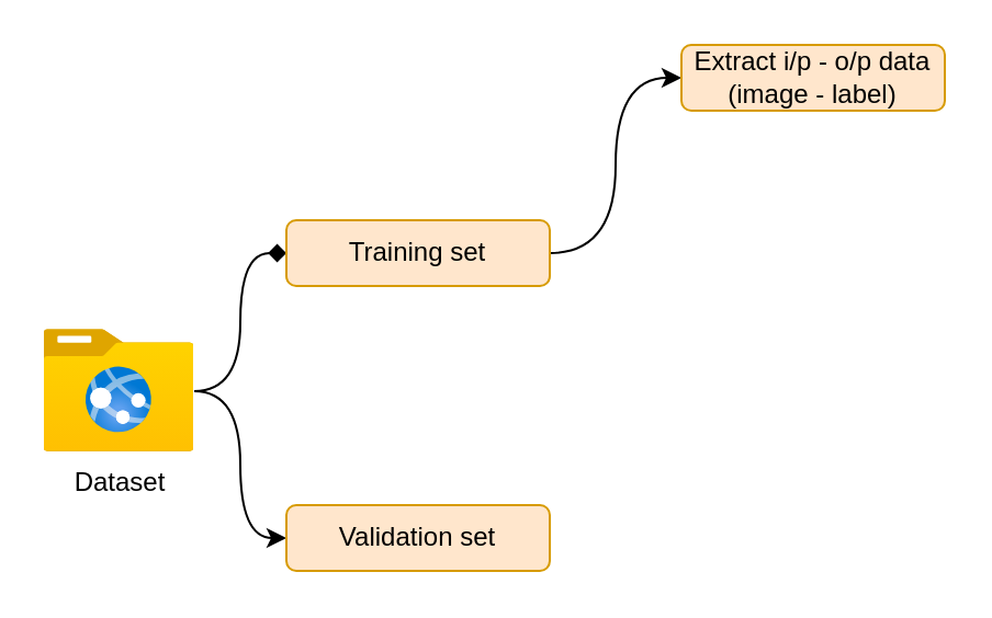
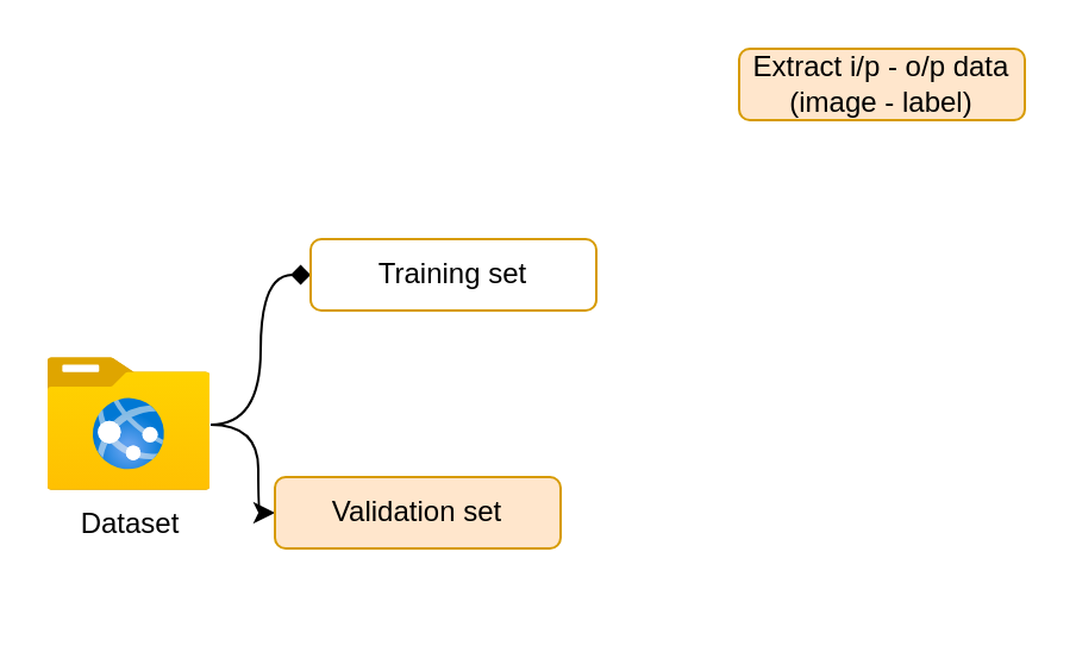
- <mxCell id="5" value="" style="edgeStyle=orthogonalEdgeStyle;curved=1;orthogonalLoop=1;jettySize=auto;html=1;entryX=0;entryY=0.5;entryDx=0;entryDy=0;" edge="1" parent="1" source="6" target="8"><mxGeometry relative="1" as="geometry" /></mxCell>
- <mxCell id="6" value="Training set" style="rounded=1;whiteSpace=wrap;html=1;labelBackgroundColor=none;fillColor=#ffe6cc;strokeColor=#d79b00;" vertex="1" parent="1"><mxGeometry x="130" y="100" width="120" height="30" as="geometry" /></mxCell>
+ <mxCell id="6" value="Training set" style="rounded=1;whiteSpace=wrap;html=1;labelBackgroundColor=none;fillColor=#ffffff;strokeColor=#d79b00;" vertex="1" parent="1"><mxGeometry x="130" y="100" width="120" height="30" as="geometry" /></mxCell>
- <mxCell id="7" value="Validation set" style="rounded=1;whiteSpace=wrap;html=1;labelBackgroundColor=none;fillColor=#ffe6cc;strokeColor=#d79b00;" vertex="1" parent="1"><mxGeometry x="130" y="230" width="120" height="30" as="geometry" /></mxCell>
+ <mxCell id="7" value="Validation set" style="rounded=1;whiteSpace=wrap;html=1;labelBackgroundColor=none;fillColor=#ffe6cc;strokeColor=#d79b00;" vertex="1" parent="1"><mxGeometry x="115" y="200" width="120" height="30" as="geometry" /></mxCell>
